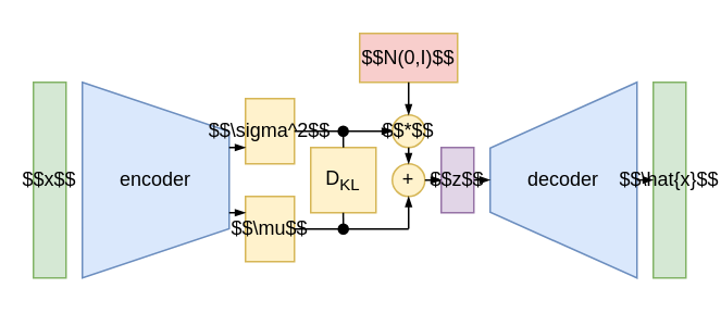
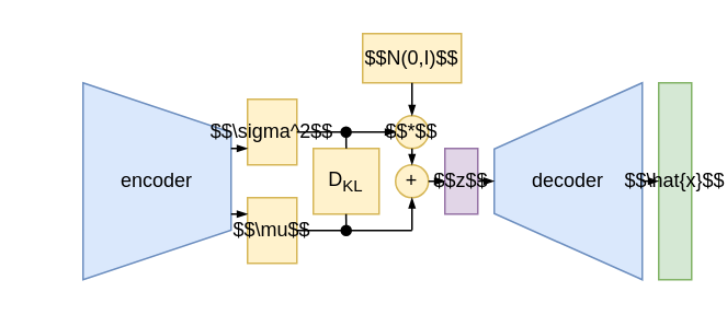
- <mxCell id="9" value="$$N(0,I)$$" style="rounded=0;whiteSpace=wrap;html=1;fillColor=#f8cecc;strokeColor=#d6b656;" parent="1" vertex="1"><mxGeometry x="220" y="20" width="60" height="30" as="geometry" /></mxCell>
+ <mxCell id="9" value="$$N(0,I)$$" style="rounded=0;whiteSpace=wrap;html=1;fillColor=#fff2cc;strokeColor=#d6b656;" parent="1" vertex="1"><mxGeometry x="220" y="20" width="60" height="30" as="geometry" /></mxCell>
- <mxCell id="3" value="$$x$$" style="rounded=0;whiteSpace=wrap;html=1;fillColor=#d5e8d4;strokeColor=#82b366;" parent="1" vertex="1"><mxGeometry x="20" y="50" width="20" height="120" as="geometry" /></mxCell>
